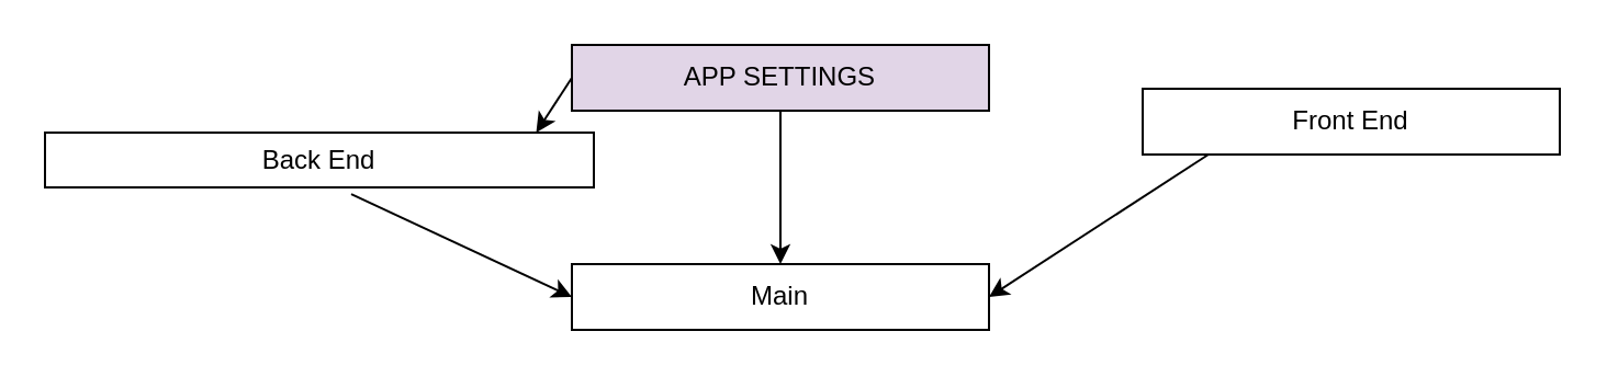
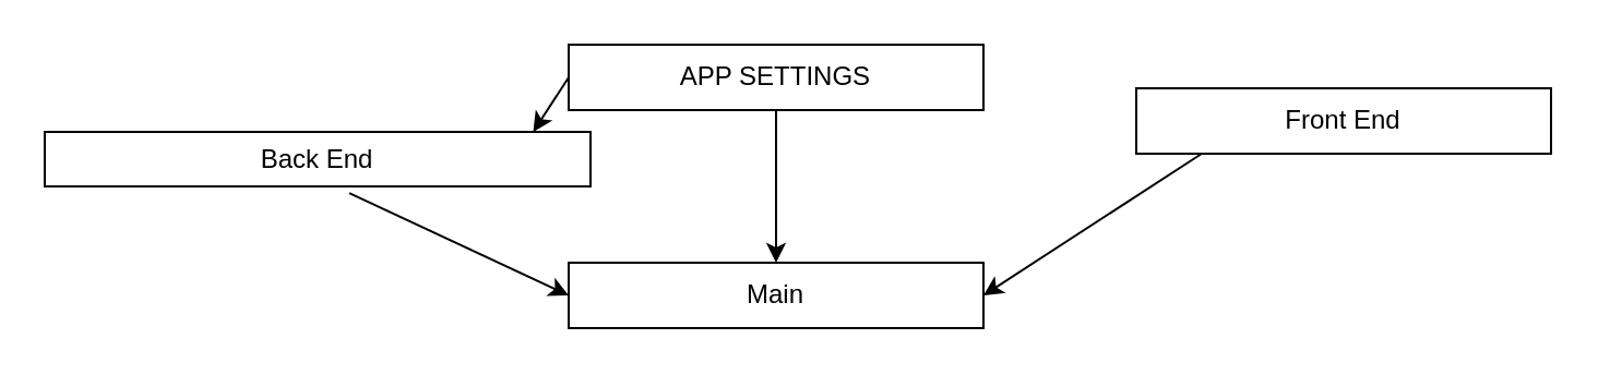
- <mxCell id="3" value="APP SETTINGS" style="whiteSpace=wrap;html=1;fillColor=#e1d5e7;" vertex="1" parent="1"><mxGeometry x="260" y="20" width="190" height="30" as="geometry" /></mxCell>
+ <mxCell id="3" value="APP SETTINGS" style="whiteSpace=wrap;html=1;" vertex="1" parent="1"><mxGeometry x="260" y="20" width="190" height="30" as="geometry" /></mxCell>
